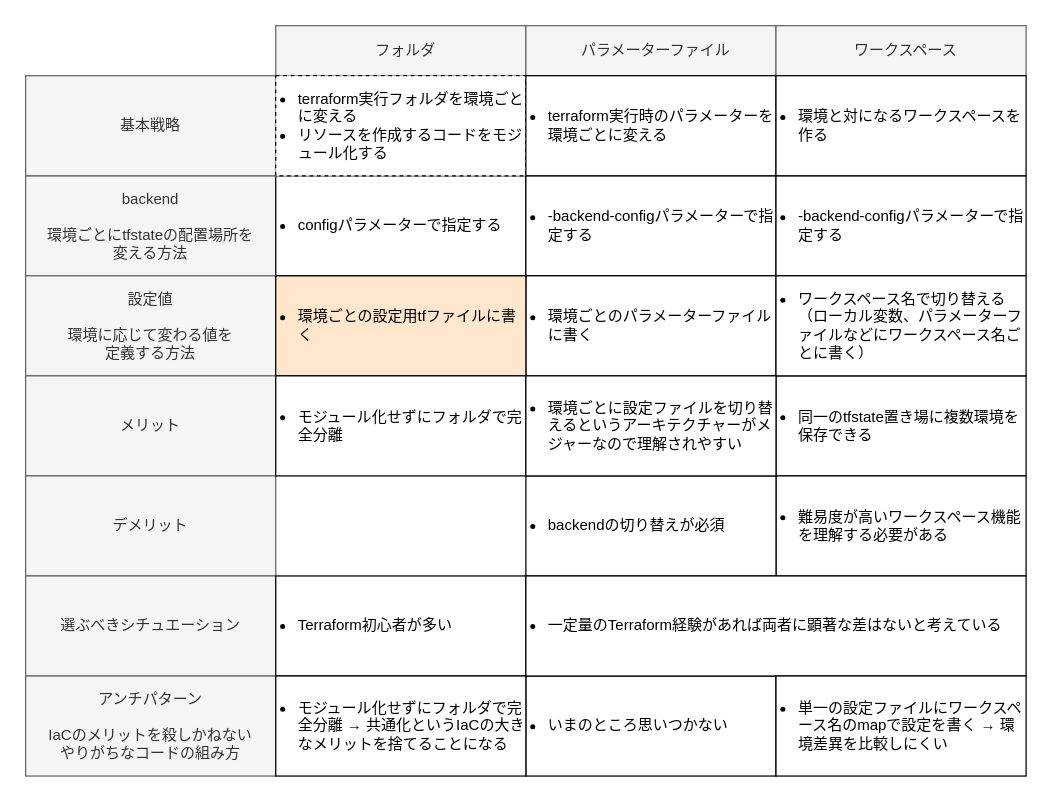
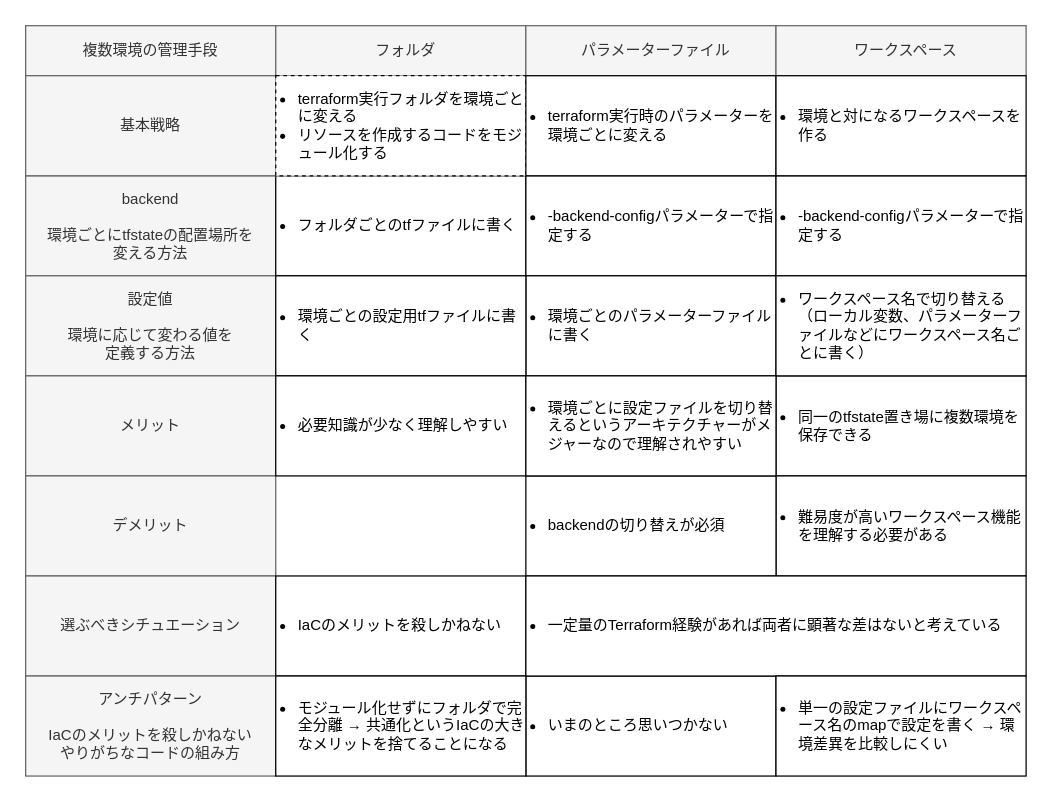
+ <mxCell id="2" value="複数環境の管理手段" style="rounded=0;whiteSpace=wrap;html=1;fillColor=#f5f5f5;strokeColor=#666666;fontColor=#333333;" vertex="1" parent="1"><mxGeometry width="200" height="40" as="geometry" x="20" y="20" /></mxCell>
- <mxCell id="7" value="&lt;ul&gt;&lt;li&gt;configパラメーターで指定する&lt;/li&gt;&lt;/ul&gt;" style="rounded=0;whiteSpace=wrap;html=1;align=left;spacingLeft=-24;" vertex="1" parent="1"><mxGeometry x="220" y="140" width="200" height="80" as="geometry" /></mxCell>
+ <mxCell id="7" value="&lt;ul&gt;&lt;li&gt;フォルダごとのtfファイルに書く&lt;/li&gt;&lt;/ul&gt;" style="rounded=0;whiteSpace=wrap;html=1;align=left;spacingLeft=-24;" vertex="1" parent="1"><mxGeometry x="220" y="140" width="200" height="80" as="geometry" /></mxCell>
- <mxCell id="16" value="&lt;ul&gt;&lt;li&gt;環境ごとの設定用tfファイルに書く&lt;/li&gt;&lt;/ul&gt;" style="rounded=0;align=left;spacingLeft=-24;html=1;whiteSpace=wrap;fillColor=#ffe6cc;" vertex="1" parent="1"><mxGeometry x="220" y="220" width="200" height="80" as="geometry" /></mxCell>
+ <mxCell id="16" value="&lt;ul&gt;&lt;li&gt;環境ごとの設定用tfファイルに書く&lt;/li&gt;&lt;/ul&gt;" style="rounded=0;align=left;spacingLeft=-24;html=1;whiteSpace=wrap;" vertex="1" parent="1"><mxGeometry x="220" y="220" width="200" height="80" as="geometry" /></mxCell>
- <mxCell id="21" value="&lt;ul&gt;&lt;li&gt;モジュール化せずにフォルダで完全分離&lt;/li&gt;&lt;/ul&gt;" style="rounded=0;whiteSpace=wrap;html=1;align=left;spacingLeft=-24;" vertex="1" parent="1"><mxGeometry x="220" y="300" width="200" height="80" as="geometry" /></mxCell>
+ <mxCell id="21" value="&lt;ul&gt;&lt;li&gt;必要知識が少なく理解しやすい&lt;/li&gt;&lt;/ul&gt;" style="rounded=0;whiteSpace=wrap;html=1;align=left;spacingLeft=-24;" vertex="1" parent="1"><mxGeometry x="220" y="300" width="200" height="80" as="geometry" /></mxCell>
- <mxCell id="23" value="&lt;ul&gt;&lt;li&gt;Terraform初心者が多い&lt;/li&gt;&lt;/ul&gt;" style="rounded=0;whiteSpace=wrap;html=1;align=left;spacingLeft=-24;" vertex="1" parent="1"><mxGeometry x="220" y="460" width="200" height="80" as="geometry" /></mxCell>
+ <mxCell id="23" value="&lt;ul&gt;&lt;li&gt;IaCのメリットを殺しかねない&lt;/li&gt;&lt;/ul&gt;" style="rounded=0;whiteSpace=wrap;html=1;align=left;spacingLeft=-24;" vertex="1" parent="1"><mxGeometry x="220" y="460" width="200" height="80" as="geometry" /></mxCell>
